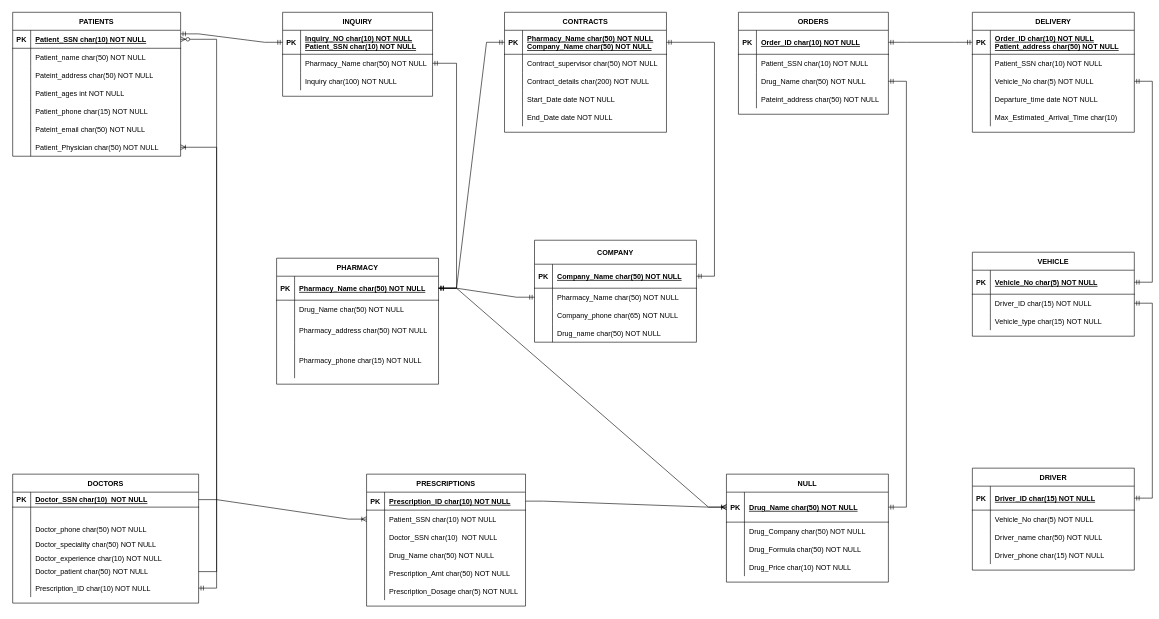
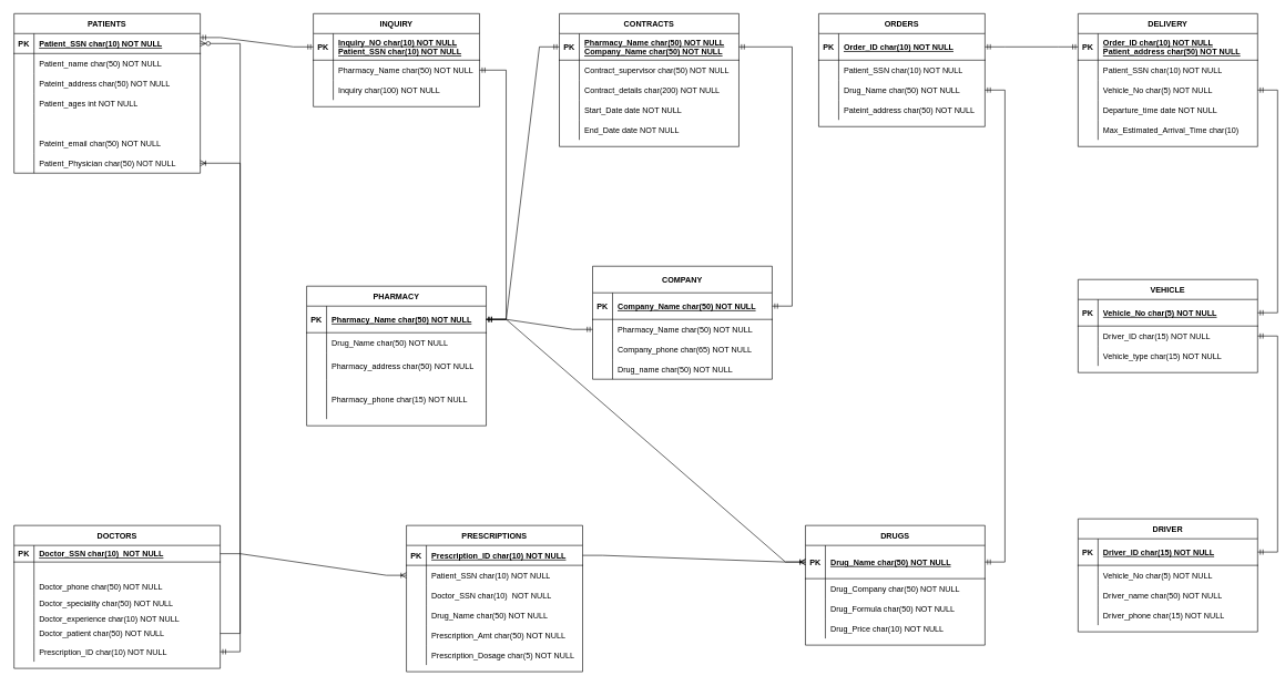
- <mxCell id="48" value="Patient_phone char(15) NOT NULL" style="shape=partialRectangle;overflow=hidden;connectable=0;fillColor=none;top=0;left=0;bottom=0;right=0;align=left;spacingLeft=6;" parent="46" vertex="1"><mxGeometry x="30" width="250" height="30" as="geometry"><mxRectangle width="250" height="30" as="alternateBounds" /></mxGeometry></mxCell>
- <mxCell id="100" value="NULL" style="shape=table;startSize=30;container=1;collapsible=1;childLayout=tableLayout;fixedRows=1;rowLines=0;fontStyle=1;align=center;resizeLast=1;" parent="1" vertex="1"><mxGeometry x="1210" y="790" width="270" height="180" as="geometry"><mxRectangle x="1320" y="535" width="80" height="30" as="alternateBounds" /></mxGeometry></mxCell>
+ <mxCell id="100" value="DRUGS" style="shape=table;startSize=30;container=1;collapsible=1;childLayout=tableLayout;fixedRows=1;rowLines=0;fontStyle=1;align=center;resizeLast=1;" parent="1" vertex="1"><mxGeometry x="1210" y="790" width="270" height="180" as="geometry"><mxRectangle x="1320" y="535" width="80" height="30" as="alternateBounds" /></mxGeometry></mxCell>
